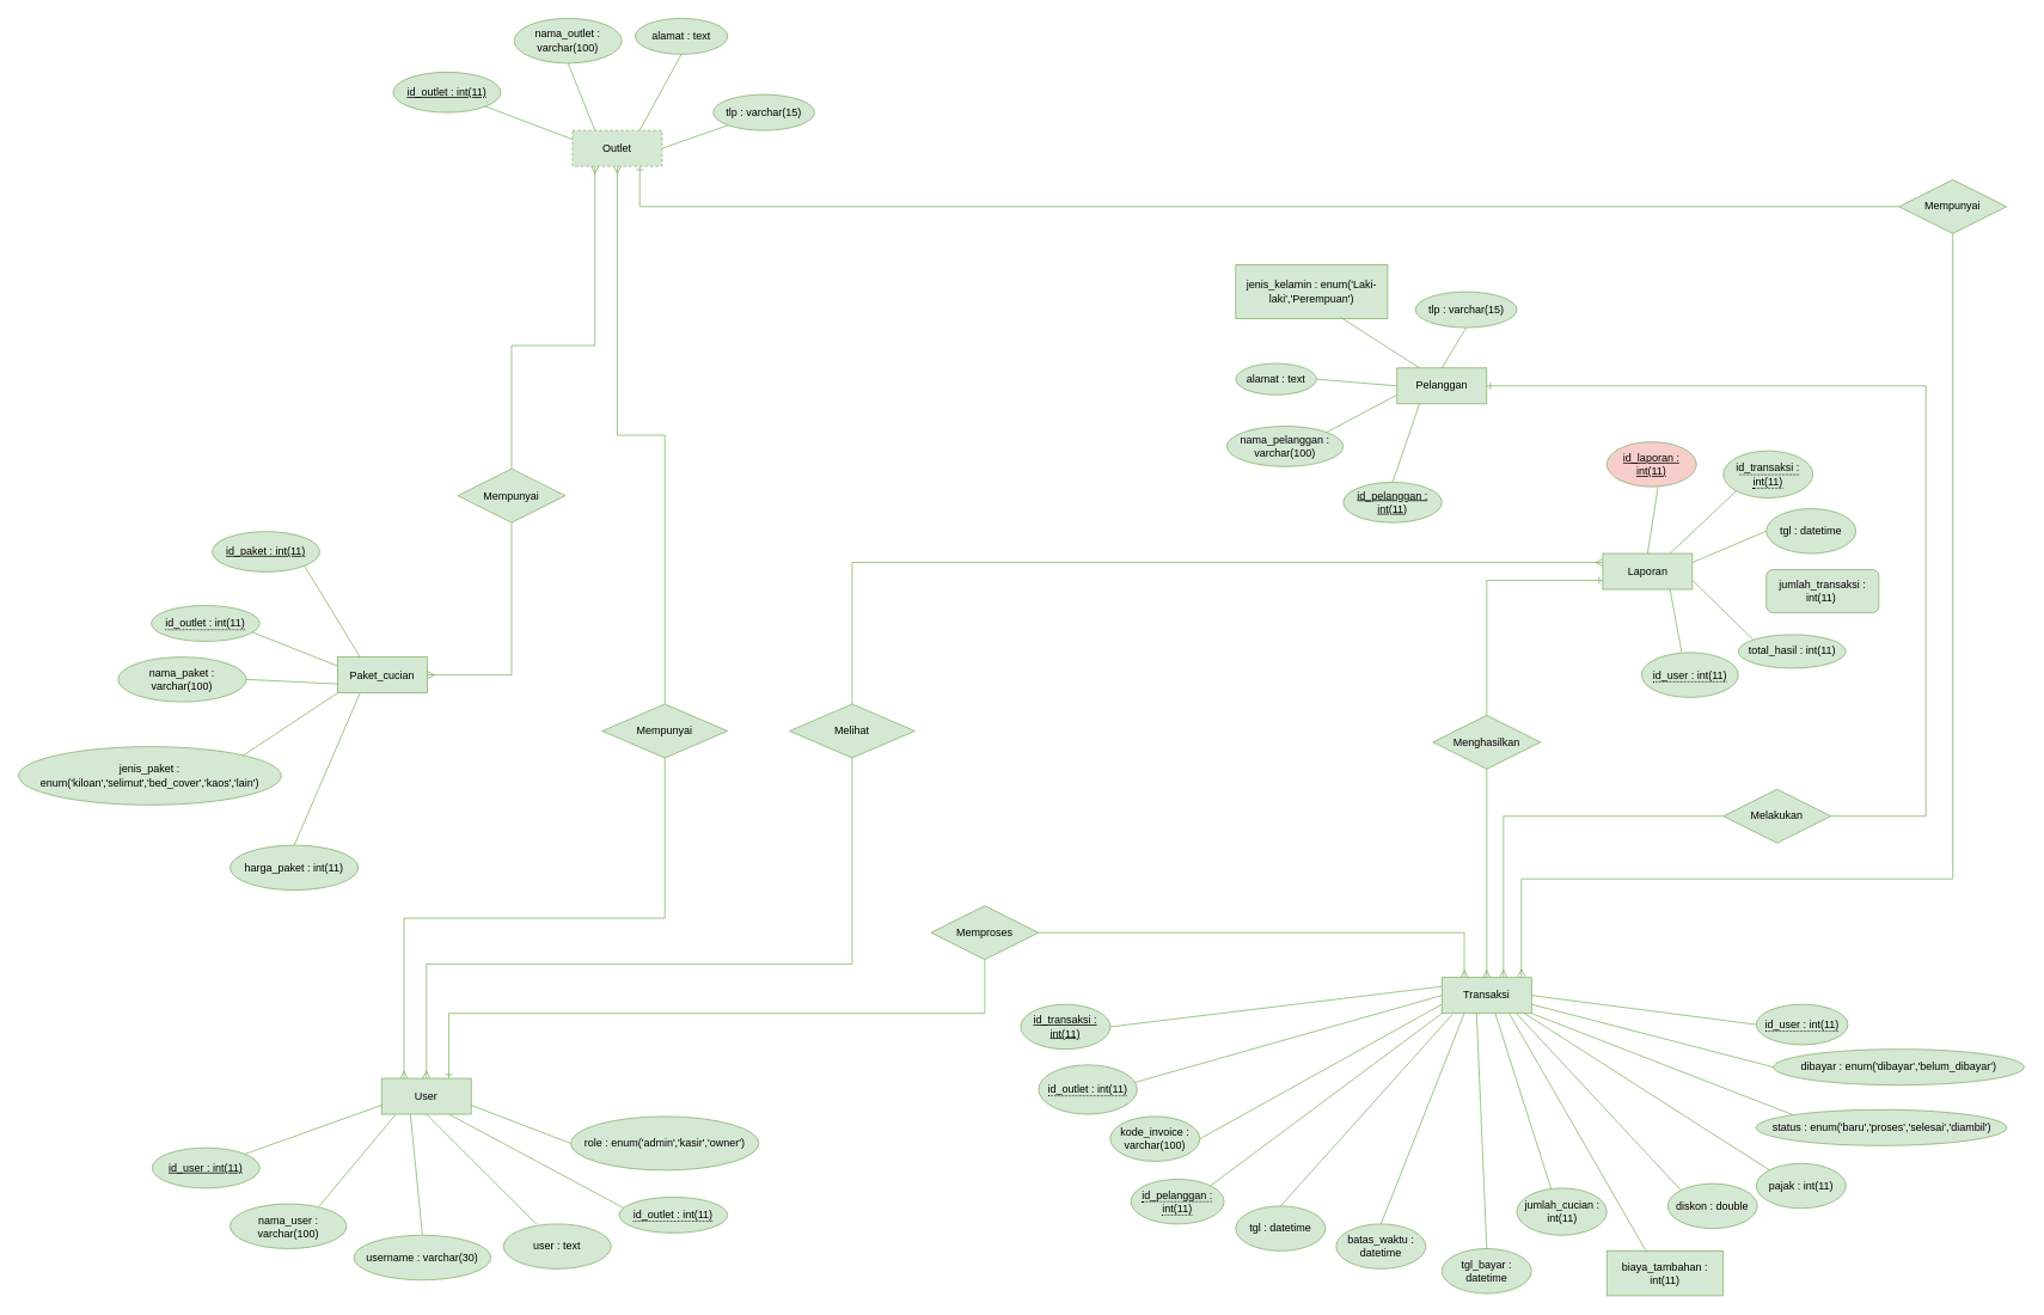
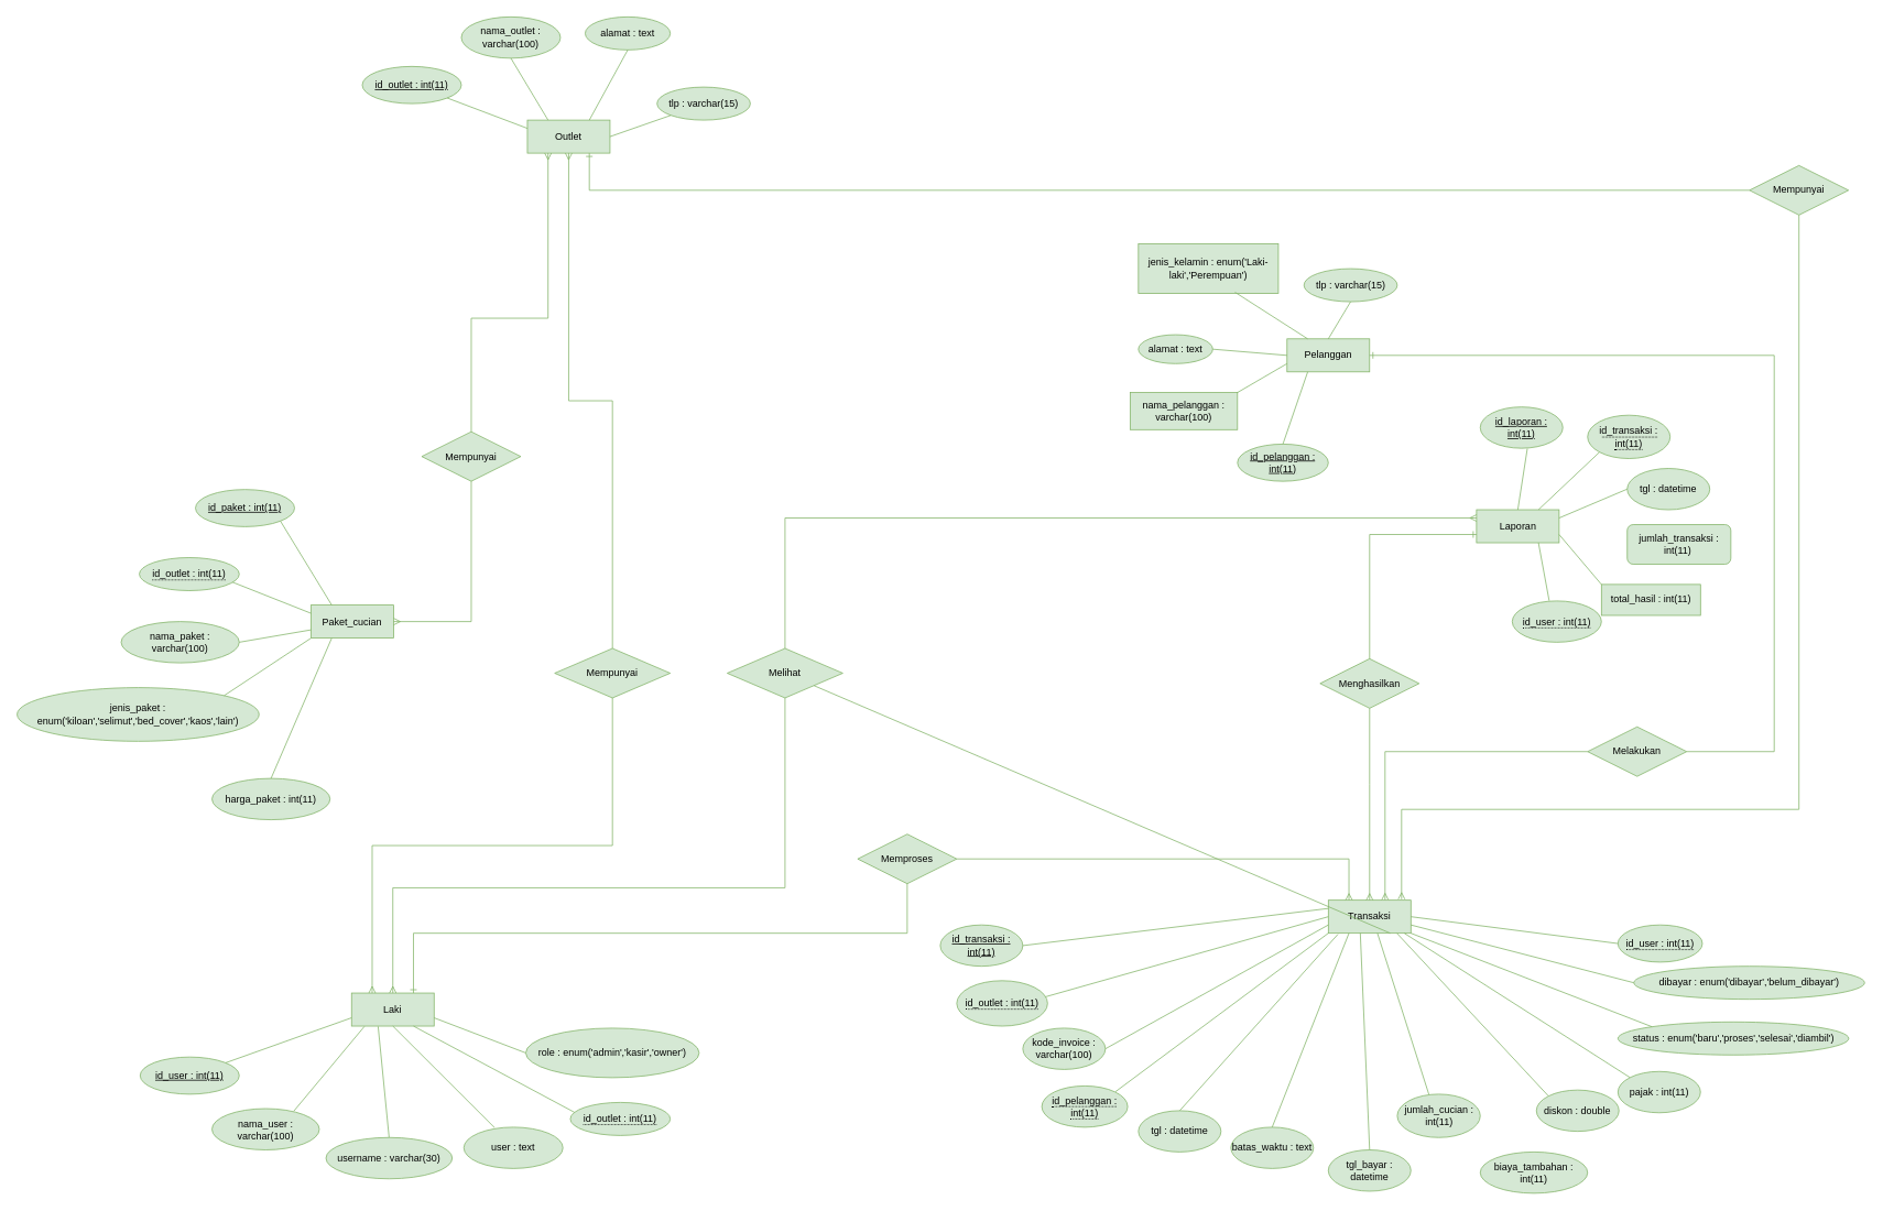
- <mxCell id="30" value="nama_outlet : varchar(100)" style="ellipse;whiteSpace=wrap;html=1;align=center;fillColor=#d5e8d4;strokeColor=#82b366;" parent="1" vertex="1"><mxGeometry x="573" y="20" width="120" height="50" as="geometry" /></mxCell>
+ <mxCell id="30" value="nama_outlet : varchar(100)" style="ellipse;whiteSpace=wrap;html=1;align=center;fillColor=#d5e8d4;strokeColor=#82b366;" parent="1" vertex="1"><mxGeometry x="558" y="20" width="120" height="50" as="geometry" /></mxCell>
- <mxCell id="7" value="Outlet" style="whiteSpace=wrap;html=1;align=center;fillColor=#d5e8d4;strokeColor=#82b366;dashed=1;" parent="1" vertex="1"><mxGeometry x="638" y="145" width="100" height="40" as="geometry" /></mxCell>
+ <mxCell id="7" value="Outlet" style="whiteSpace=wrap;html=1;align=center;fillColor=#d5e8d4;strokeColor=#82b366;" parent="1" vertex="1"><mxGeometry x="638" y="145" width="100" height="40" as="geometry" /></mxCell>
- <mxCell id="38" value="nama_pelanggan : varchar(100)" style="ellipse;whiteSpace=wrap;html=1;align=center;fillColor=#d5e8d4;strokeColor=#82b366;" parent="1" vertex="1"><mxGeometry x="1368" y="475" width="130" height="45" as="geometry" /></mxCell>
+ <mxCell id="38" value="nama_pelanggan : varchar(100)" style="whiteSpace=wrap;html=1;align=center;fillColor=#d5e8d4;strokeColor=#82b366;rounded=0;" parent="1" vertex="1"><mxGeometry x="1368" y="475" width="130" height="45" as="geometry" /></mxCell>
- <mxCell id="47" value="id_laporan : int(11)" style="ellipse;whiteSpace=wrap;html=1;align=center;fontStyle=4;fillColor=#f8cecc;strokeColor=#82b366;" parent="1" vertex="1"><mxGeometry x="1792" y="492.5" width="100" height="50" as="geometry" /></mxCell>
+ <mxCell id="47" value="id_laporan : int(11)" style="ellipse;whiteSpace=wrap;html=1;align=center;fontStyle=4;fillColor=#d5e8d4;strokeColor=#82b366;" parent="1" vertex="1"><mxGeometry x="1792" y="492.5" width="100" height="50" as="geometry" /></mxCell>
- <mxCell id="50" value="total_hasil : int(11)" style="ellipse;whiteSpace=wrap;html=1;align=center;fillColor=#d5e8d4;strokeColor=#82b366;" parent="1" vertex="1"><mxGeometry x="1938.75" y="707.5" width="120" height="37.5" as="geometry" /></mxCell>
+ <mxCell id="50" value="total_hasil : int(11)" style="whiteSpace=wrap;html=1;align=center;fillColor=#d5e8d4;strokeColor=#82b366;rounded=0;" parent="1" vertex="1"><mxGeometry x="1938.75" y="707.5" width="120" height="37.5" as="geometry" /></mxCell>
- <mxCell id="21" value="nama_paket : varchar(100)" style="ellipse;whiteSpace=wrap;html=1;align=center;fillColor=#d5e8d4;strokeColor=#82b366;" parent="1" vertex="1"><mxGeometry x="131" y="732.5" width="143" height="50" as="geometry" /></mxCell>
+ <mxCell id="21" value="nama_paket : varchar(100)" style="ellipse;whiteSpace=wrap;html=1;align=center;fillColor=#d5e8d4;strokeColor=#82b366;" parent="1" vertex="1"><mxGeometry x="146" y="752.5" width="143" height="50" as="geometry" /></mxCell>
- <mxCell id="3" value="User" style="whiteSpace=wrap;html=1;align=center;fillColor=#d5e8d4;strokeColor=#82b366;" parent="1" vertex="1"><mxGeometry x="425" y="1202.5" width="100" height="40" as="geometry" /></mxCell>
+ <mxCell id="3" value="Laki" style="whiteSpace=wrap;html=1;align=center;fillColor=#d5e8d4;strokeColor=#82b366;" parent="1" vertex="1"><mxGeometry x="425" y="1202.5" width="100" height="40" as="geometry" /></mxCell>
- <mxCell id="71" value="" style="endArrow=none;html=1;rounded=0;entryX=0.342;entryY=0.026;entryDx=0;entryDy=0;exitX=0.75;exitY=1;exitDx=0;exitDy=0;entryPerimeter=0;fillColor=#d5e8d4;strokeColor=#82b366;" parent="1" source="6" target="59" edge="1"><mxGeometry relative="1" as="geometry"><mxPoint x="1548" y="1220" as="sourcePoint" /><mxPoint x="1708" y="1220" as="targetPoint" /></mxGeometry></mxCell>
+ <mxCell id="71" value="" style="endArrow=none;html=1;rounded=0;exitX=0.75;exitY=1;exitDx=0;exitDy=0;fillColor=#d5e8d4;strokeColor=#82b366;" parent="1" source="6" target="2" edge="1"><mxGeometry relative="1" as="geometry"><mxPoint x="1548" y="1220" as="sourcePoint" /><mxPoint x="1708" y="1220" as="targetPoint" /></mxGeometry></mxCell>
- <mxCell id="57" value="batas_waktu : datetime" style="ellipse;whiteSpace=wrap;html=1;align=center;fillColor=#d5e8d4;strokeColor=#82b366;" parent="1" vertex="1"><mxGeometry x="1490" y="1365" width="100" height="50" as="geometry" /></mxCell>
+ <mxCell id="57" value="batas_waktu : text" style="ellipse;whiteSpace=wrap;html=1;align=center;fillColor=#d5e8d4;strokeColor=#82b366;" parent="1" vertex="1"><mxGeometry x="1490" y="1365" width="100" height="50" as="geometry" /></mxCell>
- <mxCell id="59" value="biaya_tambahan : int(11)" style="whiteSpace=wrap;html=1;align=center;fillColor=#d5e8d4;strokeColor=#82b366;rounded=0;" parent="1" vertex="1"><mxGeometry x="1792" y="1395" width="130" height="50" as="geometry" /></mxCell>
+ <mxCell id="59" value="biaya_tambahan : int(11)" style="ellipse;whiteSpace=wrap;html=1;align=center;fillColor=#d5e8d4;strokeColor=#82b366;" parent="1" vertex="1"><mxGeometry x="1792" y="1395" width="130" height="50" as="geometry" /></mxCell>
